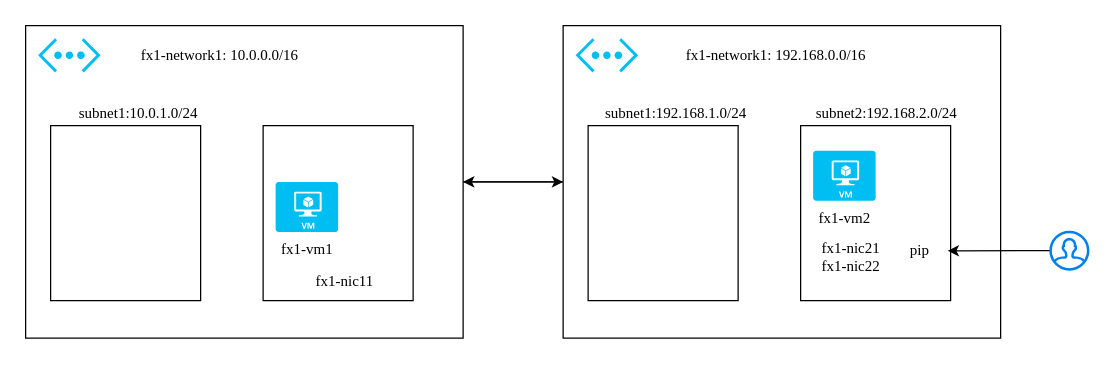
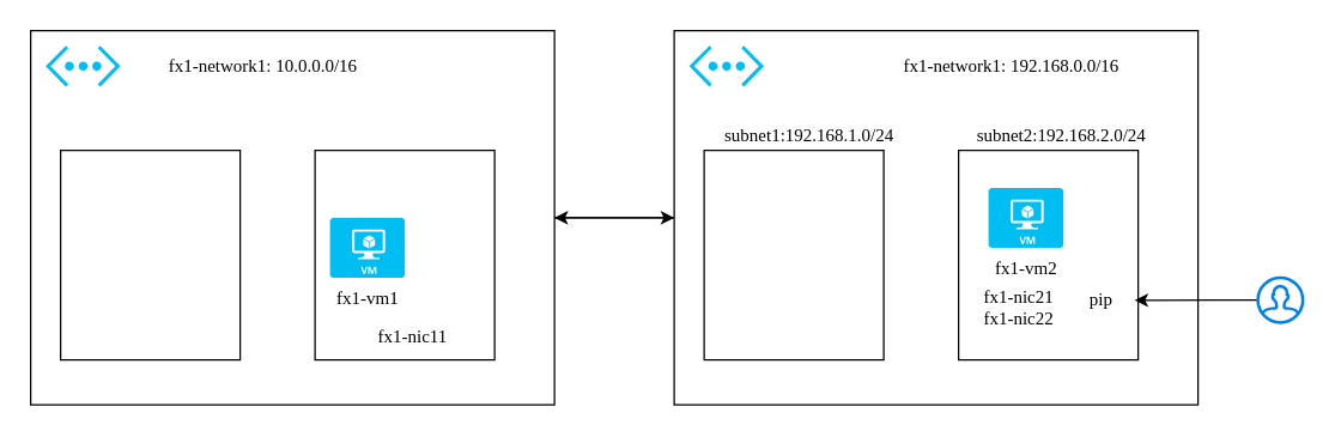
- <mxCell id="15" value="fx1-network1: 192.168.0.0/16" style="text;html=1;align=center;verticalAlign=middle;resizable=0;points=[];autosize=1;strokeColor=none;fillColor=none;fontFamily=Lucida Console;" vertex="1" parent="1"><mxGeometry x="510" y="33.75" width="220" height="20" as="geometry" /></mxCell>
+ <mxCell id="15" value="fx1-network1: 192.168.0.0/16" style="text;html=1;align=center;verticalAlign=middle;resizable=0;points=[];autosize=1;strokeColor=none;fillColor=none;fontFamily=Lucida Console;" vertex="1" parent="1"><mxGeometry x="565" y="33.75" width="220" height="20" as="geometry" /></mxCell>
- <mxCell id="8" value="subnet1:10.0.1.0/24" style="text;html=1;align=center;verticalAlign=middle;resizable=0;points=[];autosize=1;strokeColor=none;fillColor=none;fontFamily=Lucida Console;" vertex="1" parent="1"><mxGeometry x="35" y="80" width="150" height="20" as="geometry" /></mxCell>
- <mxCell id="19" value="fx1-vm2" style="verticalLabelPosition=bottom;html=1;verticalAlign=top;align=center;strokeColor=none;fillColor=#00BEF2;shape=mxgraph.azure.virtual_machine;fontFamily=Lucida Console;" vertex="1" parent="1"><mxGeometry x="650" y="120" width="50" height="40" as="geometry" /></mxCell>
+ <mxCell id="19" value="fx1-vm2" style="verticalLabelPosition=bottom;html=1;verticalAlign=top;align=center;strokeColor=none;fillColor=#00BEF2;shape=mxgraph.azure.virtual_machine;fontFamily=Lucida Console;" vertex="1" parent="1"><mxGeometry x="660" y="125" width="50" height="40" as="geometry" /></mxCell>
